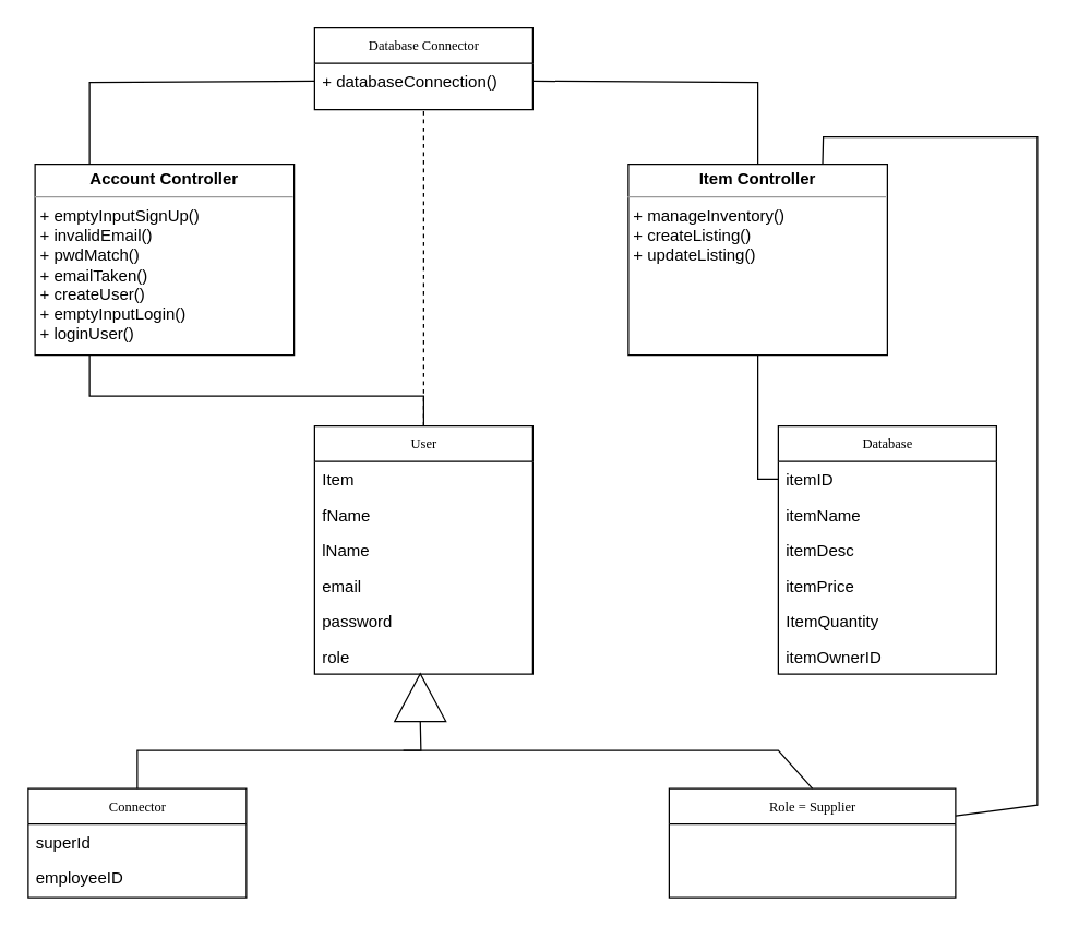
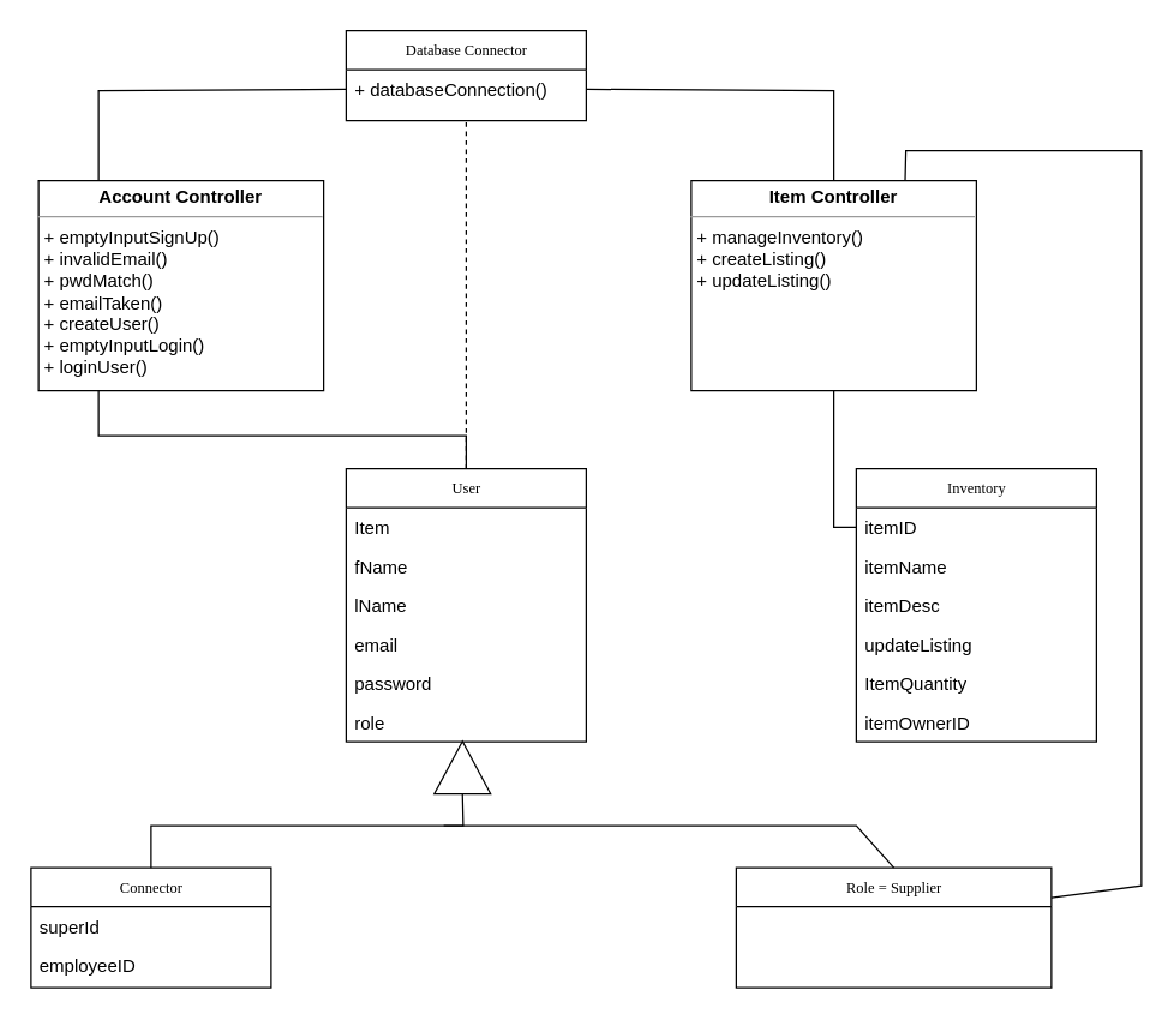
- <mxCell id="17" value="Database" style="swimlane;html=1;fontStyle=0;childLayout=stackLayout;horizontal=1;startSize=26;fillColor=none;horizontalStack=0;resizeParent=1;resizeLast=0;collapsible=1;marginBottom=0;swimlaneFillColor=#ffffff;rounded=0;shadow=0;comic=0;labelBackgroundColor=none;strokeWidth=1;fontFamily=Verdana;fontSize=10;align=center;" vertex="1" parent="1"><mxGeometry x="570" y="312" width="160" height="182" as="geometry" /></mxCell>
+ <mxCell id="17" value="Inventory" style="swimlane;html=1;fontStyle=0;childLayout=stackLayout;horizontal=1;startSize=26;fillColor=none;horizontalStack=0;resizeParent=1;resizeLast=0;collapsible=1;marginBottom=0;swimlaneFillColor=#ffffff;rounded=0;shadow=0;comic=0;labelBackgroundColor=none;strokeWidth=1;fontFamily=Verdana;fontSize=10;align=center;" vertex="1" parent="1"><mxGeometry x="570" y="312" width="160" height="182" as="geometry" /></mxCell>
- <mxCell id="21" value="itemPrice" style="text;html=1;strokeColor=none;fillColor=none;align=left;verticalAlign=top;spacingLeft=4;spacingRight=4;whiteSpace=wrap;overflow=hidden;rotatable=0;points=[[0,0.5],[1,0.5]];portConstraint=eastwest;" vertex="1" parent="17"><mxGeometry y="104" width="160" height="26" as="geometry" /></mxCell>
+ <mxCell id="21" value="updateListing" style="text;html=1;strokeColor=none;fillColor=none;align=left;verticalAlign=top;spacingLeft=4;spacingRight=4;whiteSpace=wrap;overflow=hidden;rotatable=0;points=[[0,0.5],[1,0.5]];portConstraint=eastwest;" vertex="1" parent="17"><mxGeometry y="104" width="160" height="26" as="geometry" /></mxCell>
